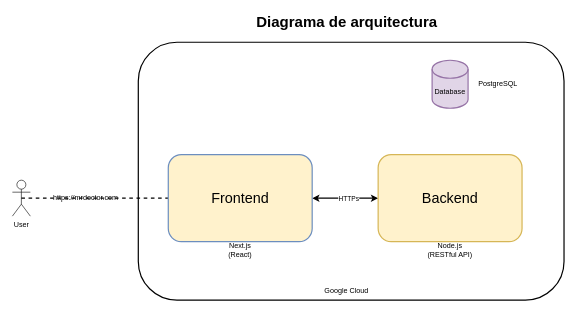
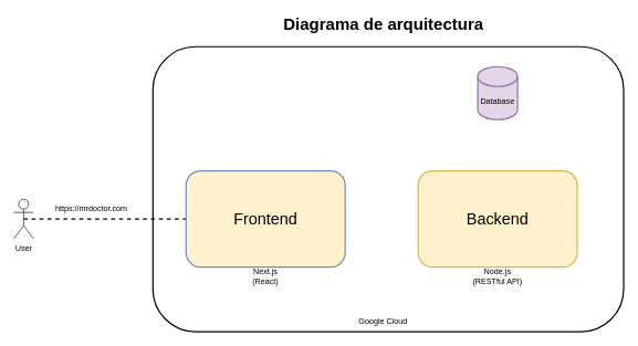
- <mxCell id="14" value="PostgreSQL" style="text;html=1;strokeColor=none;fillColor=none;align=center;verticalAlign=middle;whiteSpace=wrap;rounded=0;" vertex="1" parent="1"><mxGeometry x="780" y="125" width="100" height="30" as="geometry" /></mxCell>
- <mxCell id="15" value="https://mrdoctor.com" style="text;html=1;strokeColor=none;fillColor=none;align=center;verticalAlign=middle;whiteSpace=wrap;rounded=0;" vertex="1" parent="1"><mxGeometry x="65" y="315" width="155" height="30" as="geometry" /></mxCell>
+ <mxCell id="15" value="https://mrdoctor.com" style="text;html=1;strokeColor=none;fillColor=none;align=center;verticalAlign=middle;whiteSpace=wrap;rounded=0;" vertex="1" parent="1"><mxGeometry x="60" y="300" width="155" height="30" as="geometry" /></mxCell>
- <mxCell id="5" style="edgeStyle=orthogonalEdgeStyle;rounded=0;orthogonalLoop=1;jettySize=auto;html=1;exitX=1;exitY=0.5;exitDx=0;exitDy=0;startArrow=classic;startFill=1;strokeWidth=2;" edge="1" parent="1" source="7" target="9"><mxGeometry relative="1" as="geometry" /></mxCell>
- <mxCell id="6" value="HTTPs" style="edgeLabel;html=1;align=center;verticalAlign=middle;resizable=0;points=[];" vertex="1" connectable="0" parent="5"><mxGeometry x="-0.157" relative="1" as="geometry"><mxPoint x="14" as="offset" /></mxGeometry></mxCell>
